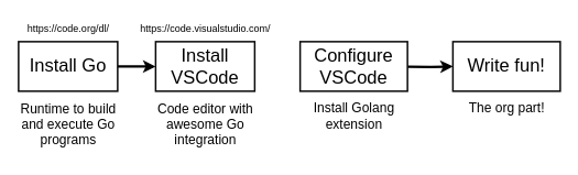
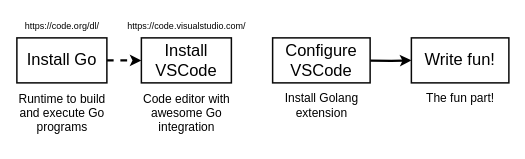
- <mxCell id="2" style="edgeStyle=orthogonalEdgeStyle;rounded=0;html=1;exitX=1;exitY=0.5;startArrow=none;startFill=0;endArrow=classic;endFill=1;jettySize=auto;orthogonalLoop=1;strokeColor=#000000;strokeWidth=3;fontSize=22;fontColor=#000000;" edge="1" parent="1" source="3" target="4"><mxGeometry relative="1" as="geometry" /></mxCell>
+ <mxCell id="2" style="edgeStyle=orthogonalEdgeStyle;rounded=0;html=1;exitX=1;exitY=0.5;startArrow=none;startFill=0;endArrow=classic;endFill=1;jettySize=auto;orthogonalLoop=1;strokeColor=#000000;strokeWidth=3;fontSize=22;fontColor=#000000;dashed=1;" edge="1" parent="1" source="3" target="4"><mxGeometry relative="1" as="geometry" /></mxCell>
- <mxCell id="13" value="The org part!" style="text;html=1;strokeColor=none;fillColor=none;align=center;verticalAlign=middle;whiteSpace=wrap;rounded=0;shadow=0;labelBackgroundColor=none;fontSize=16;fontColor=#000000;" vertex="1" parent="1"><mxGeometry x="551" y="120" width="125" height="20" as="geometry" /></mxCell>
+ <mxCell id="13" value="The fun part!" style="text;html=1;strokeColor=none;fillColor=none;align=center;verticalAlign=middle;whiteSpace=wrap;rounded=0;shadow=0;labelBackgroundColor=none;fontSize=16;fontColor=#000000;" vertex="1" parent="1"><mxGeometry x="551" y="120" width="125" height="20" as="geometry" /></mxCell>
